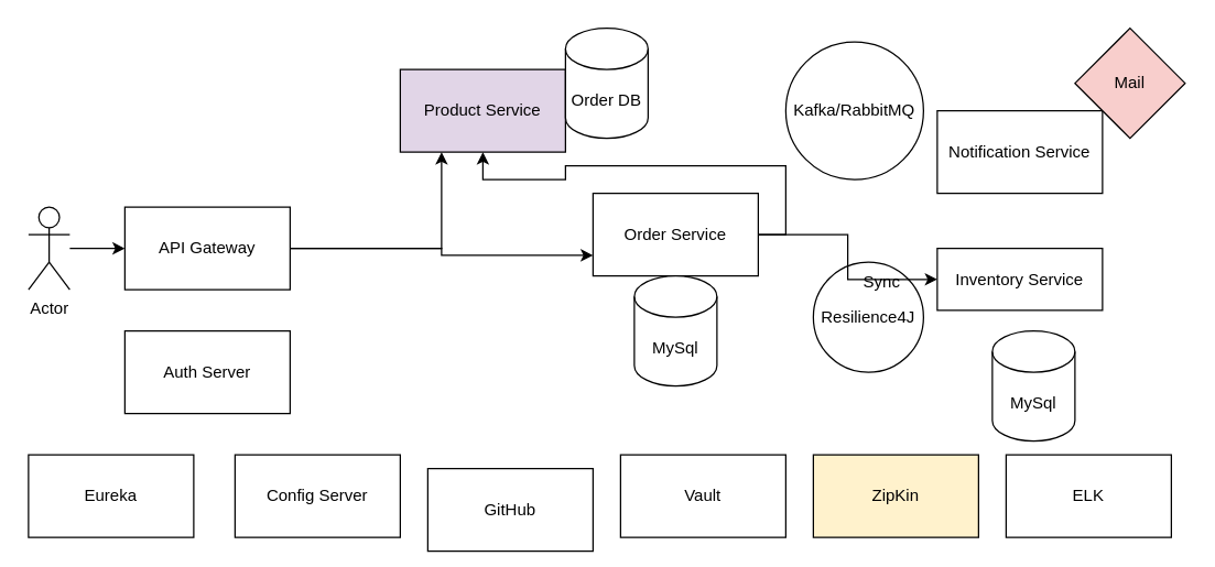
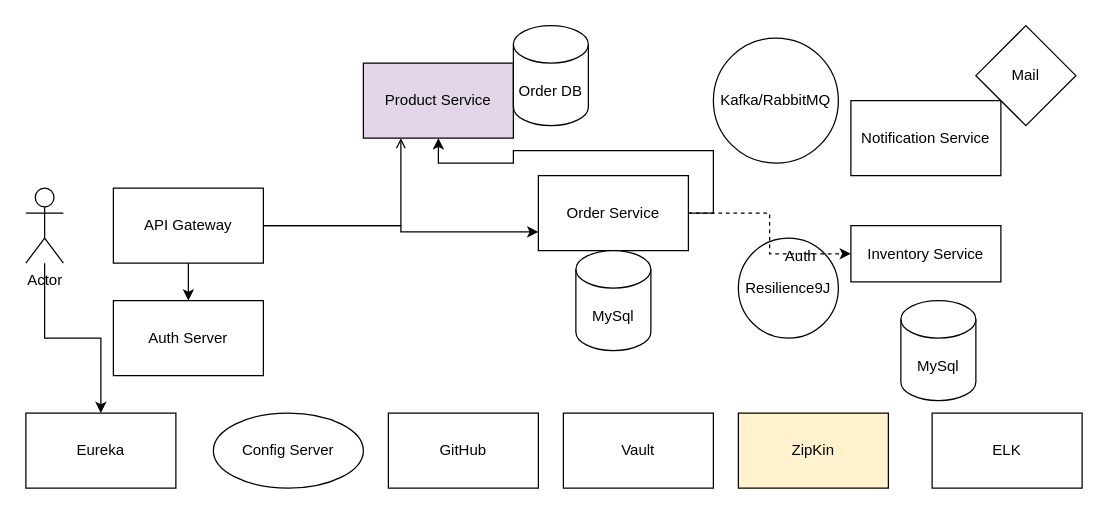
- <mxCell id="19" value="Mail" style="rhombus;whiteSpace=wrap;html=1;fillColor=#f8cecc;" vertex="1" parent="1"><mxGeometry x="780" y="20" width="80" height="80" as="geometry" /></mxCell>
+ <mxCell id="19" value="Mail" style="rhombus;whiteSpace=wrap;html=1;" vertex="1" parent="1"><mxGeometry x="780" y="20" width="80" height="80" as="geometry" /></mxCell>
- <mxCell id="5" style="edgeStyle=orthogonalEdgeStyle;rounded=0;orthogonalLoop=1;jettySize=auto;html=1;exitX=1;exitY=0.5;exitDx=0;exitDy=0;entryX=0.25;entryY=1;entryDx=0;entryDy=0;" edge="1" parent="1" source="7" target="9"><mxGeometry relative="1" as="geometry" /></mxCell>
+ <mxCell id="5" style="edgeStyle=orthogonalEdgeStyle;rounded=0;orthogonalLoop=1;jettySize=auto;html=1;exitX=1;exitY=0.5;exitDx=0;exitDy=0;entryX=0.25;entryY=1;entryDx=0;entryDy=0;endArrow=open;" edge="1" parent="1" source="7" target="9"><mxGeometry relative="1" as="geometry" /></mxCell>
- <mxCell id="26" style="edgeStyle=orthogonalEdgeStyle;rounded=0;orthogonalLoop=1;jettySize=auto;html=1;" edge="1" parent="1" source="27" target="7"><mxGeometry relative="1" as="geometry" /></mxCell>
+ <mxCell id="26" style="edgeStyle=orthogonalEdgeStyle;rounded=0;orthogonalLoop=1;jettySize=auto;html=1;" edge="1" parent="1" source="27" target="20"><mxGeometry relative="1" as="geometry" /></mxCell>
- <mxCell id="11" style="edgeStyle=orthogonalEdgeStyle;rounded=0;orthogonalLoop=1;jettySize=auto;html=1;exitX=1;exitY=0.5;exitDx=0;exitDy=0;" edge="1" parent="1" source="12" target="14"><mxGeometry relative="1" as="geometry" /></mxCell>
+ <mxCell id="11" style="edgeStyle=orthogonalEdgeStyle;rounded=0;orthogonalLoop=1;jettySize=auto;html=1;exitX=1;exitY=0.5;exitDx=0;exitDy=0;dashed=1;" edge="1" parent="1" source="12" target="14"><mxGeometry relative="1" as="geometry" /></mxCell>
- <mxCell id="17" value="Sync" style="text;html=1;align=center;verticalAlign=middle;whiteSpace=wrap;rounded=0;" vertex="1" parent="1"><mxGeometry x="610" y="190" width="60" height="30" as="geometry" /></mxCell>
+ <mxCell id="17" value="Auth" style="text;html=1;align=center;verticalAlign=middle;whiteSpace=wrap;rounded=0;" vertex="1" parent="1"><mxGeometry x="610" y="190" width="60" height="30" as="geometry" /></mxCell>
+ <mxCell id="4" style="edgeStyle=orthogonalEdgeStyle;rounded=0;orthogonalLoop=1;jettySize=auto;html=1;exitX=0.5;exitY=1;exitDx=0;exitDy=0;" edge="1" parent="1" source="7" target="8"><mxGeometry relative="1" as="geometry" /></mxCell>
- <mxCell id="3" value="Resilience4J" style="ellipse;whiteSpace=wrap;html=1;" vertex="1" parent="1"><mxGeometry x="590" y="190" width="80" height="80" as="geometry" /></mxCell>
+ <mxCell id="3" value="Resilience9J" style="ellipse;whiteSpace=wrap;html=1;" vertex="1" parent="1"><mxGeometry x="590" y="190" width="80" height="80" as="geometry" /></mxCell>
- <mxCell id="21" value="Config Server" style="whiteSpace=wrap;html=1;" vertex="1" parent="1"><mxGeometry x="170" y="330" width="120" height="60" as="geometry" /></mxCell>
+ <mxCell id="21" value="Config Server" style="ellipse;whiteSpace=wrap;html=1;" vertex="1" parent="1"><mxGeometry x="170" y="330" width="120" height="60" as="geometry" /></mxCell>
- <mxCell id="25" value="ELK" style="whiteSpace=wrap;html=1;" vertex="1" parent="1"><mxGeometry x="730" y="330" width="120" height="60" as="geometry" /></mxCell>
+ <mxCell id="25" value="ELK" style="whiteSpace=wrap;html=1;" vertex="1" parent="1"><mxGeometry x="745" y="330" width="120" height="60" as="geometry" /></mxCell>
- <mxCell id="22" value="GitHub" style="whiteSpace=wrap;html=1;" vertex="1" parent="1"><mxGeometry x="310" y="340" width="120" height="60" as="geometry" /></mxCell>
+ <mxCell id="22" value="GitHub" style="whiteSpace=wrap;html=1;" vertex="1" parent="1"><mxGeometry x="310" y="330" width="120" height="60" as="geometry" /></mxCell>
